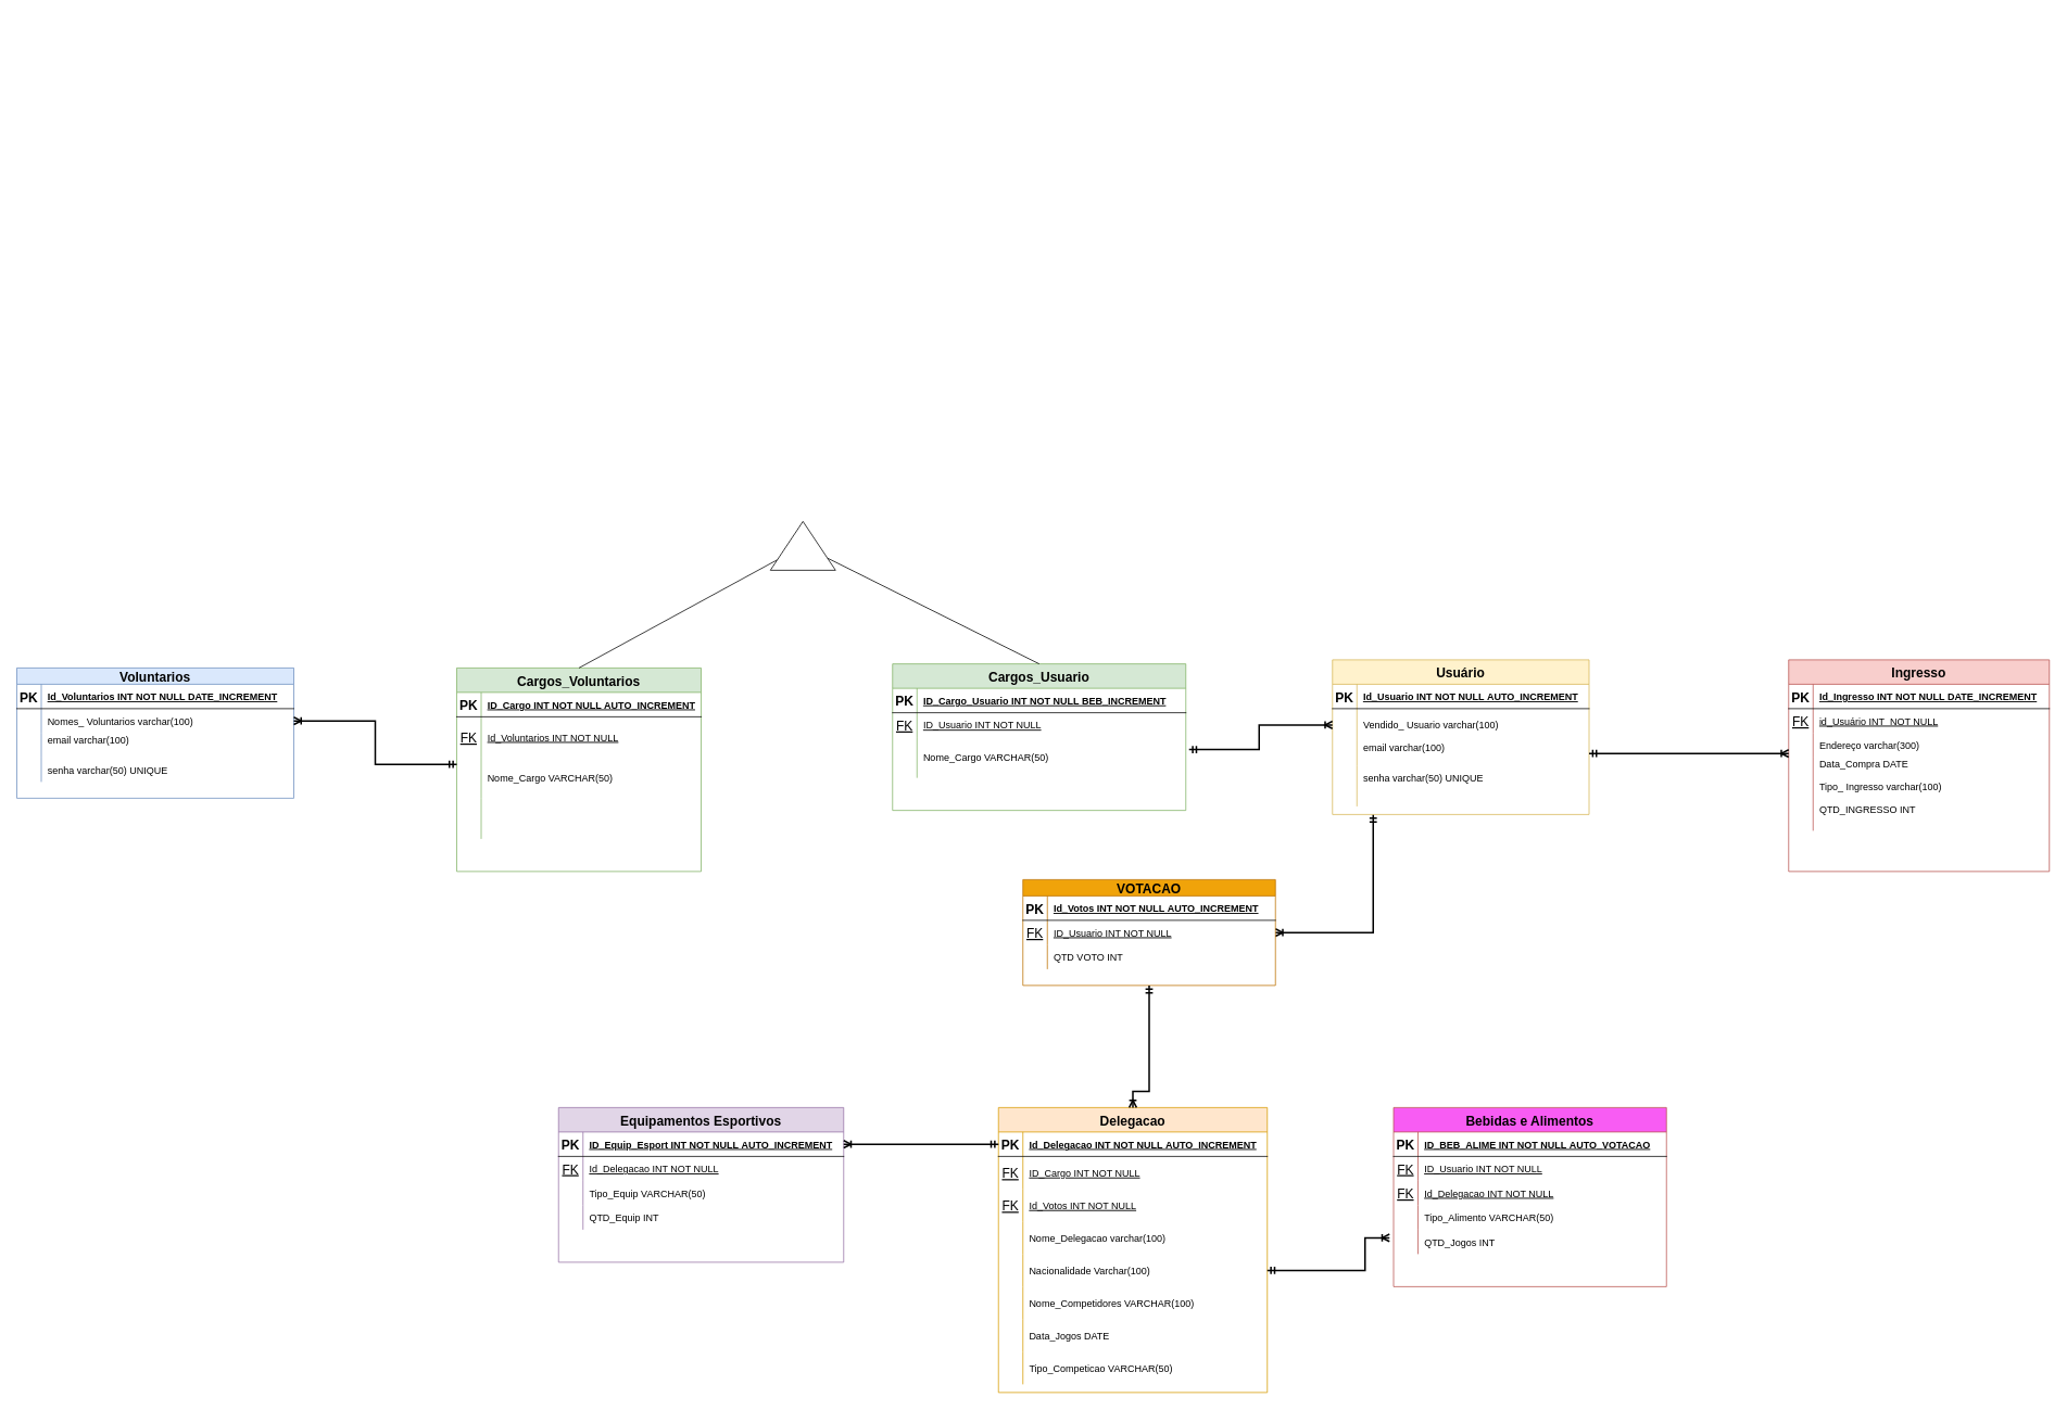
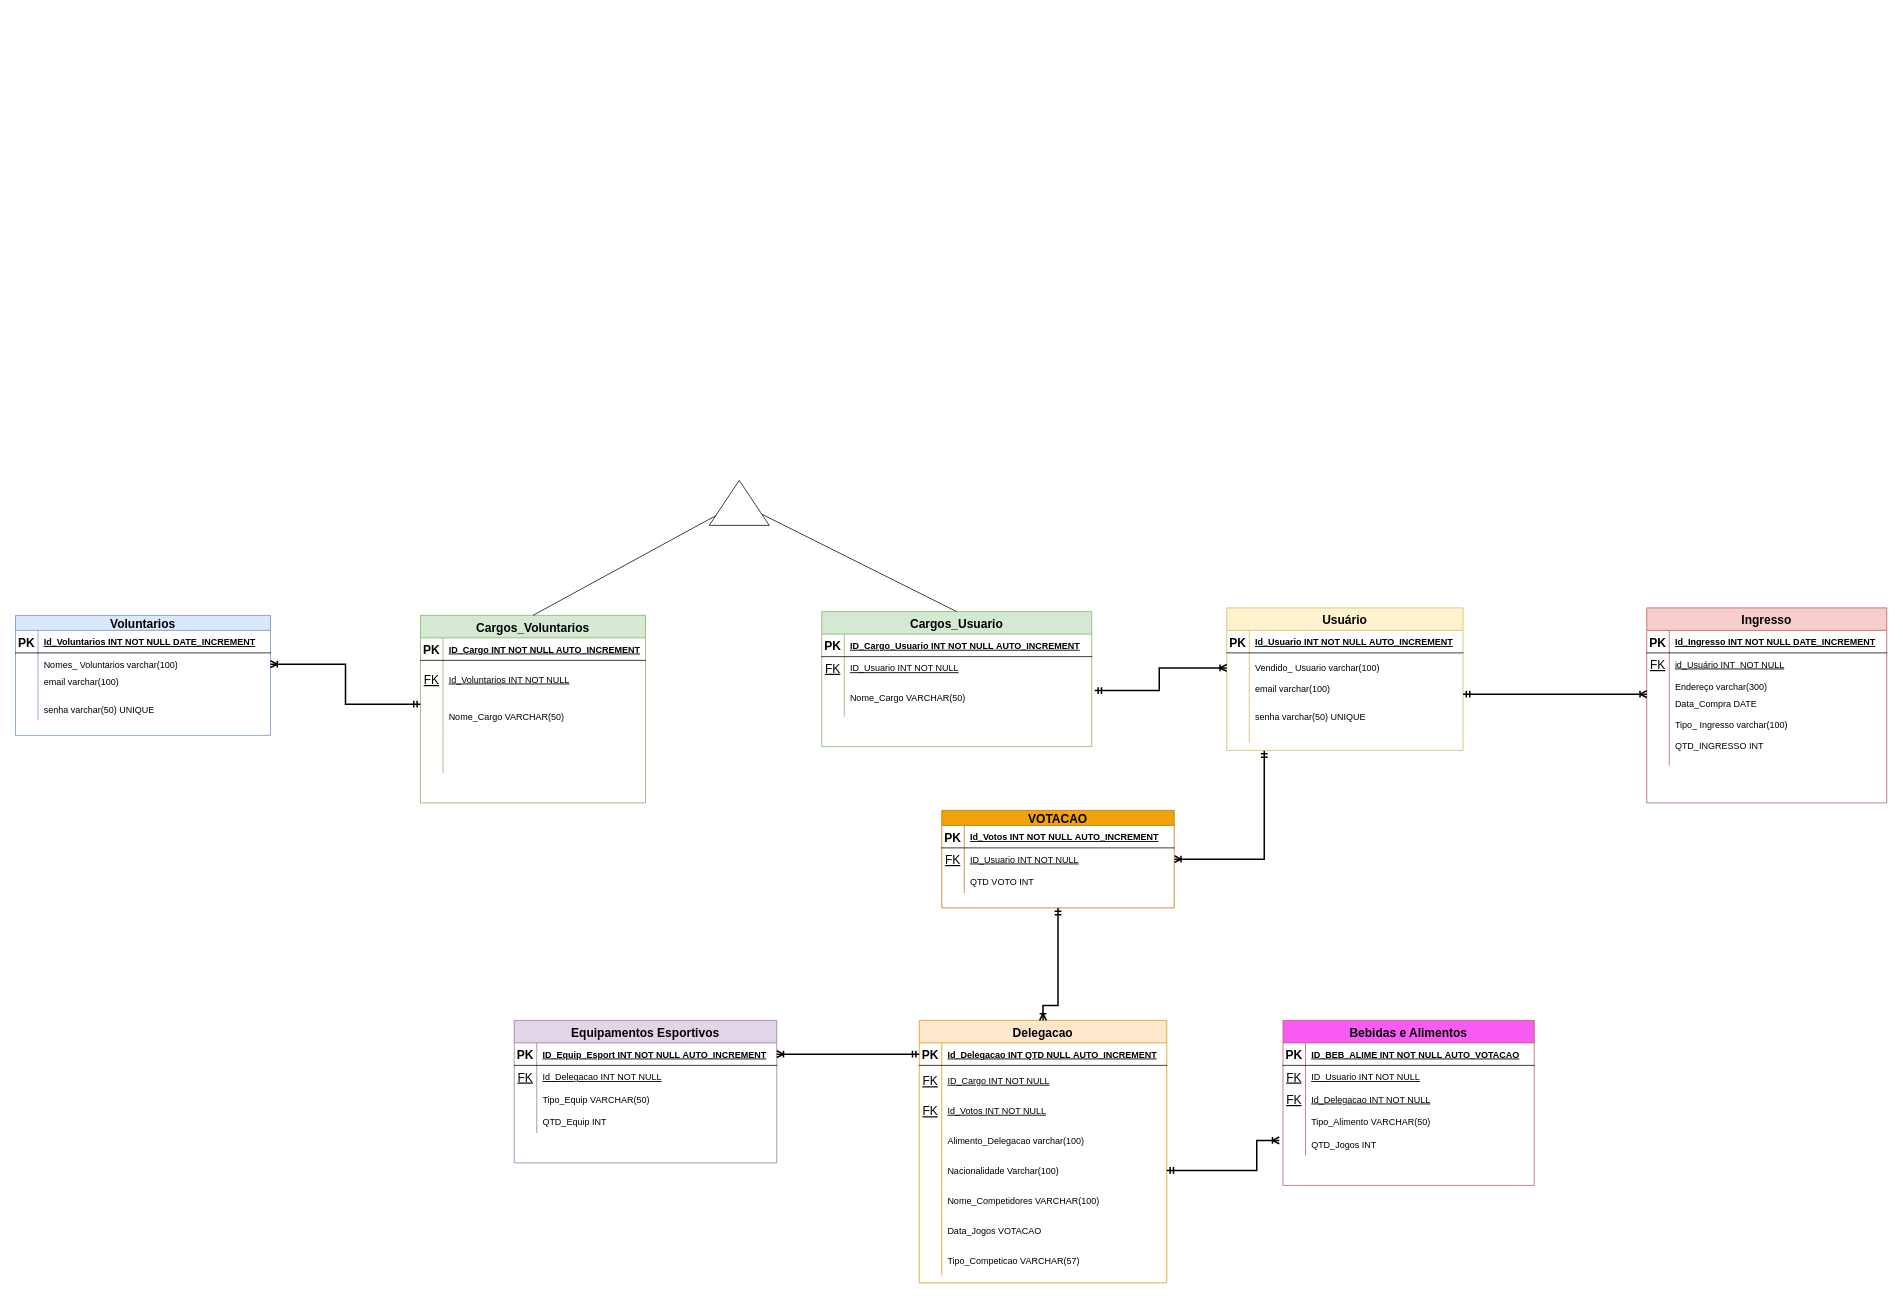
- <mxCell id="131" value="ID_Cargo_Usuario INT NOT NULL BEB_INCREMENT" style="shape=partialRectangle;connectable=0;fillColor=none;top=0;left=0;bottom=0;right=0;align=left;spacingLeft=6;fontStyle=5;overflow=hidden;" vertex="1" parent="129"><mxGeometry x="30" width="330" height="30" as="geometry"><mxRectangle width="330" height="30" as="alternateBounds" /></mxGeometry></mxCell>
+ <mxCell id="131" value="ID_Cargo_Usuario INT NOT NULL AUTO_INCREMENT" style="shape=partialRectangle;connectable=0;fillColor=none;top=0;left=0;bottom=0;right=0;align=left;spacingLeft=6;fontStyle=5;overflow=hidden;" vertex="1" parent="129"><mxGeometry x="30" width="330" height="30" as="geometry"><mxRectangle width="330" height="30" as="alternateBounds" /></mxGeometry></mxCell>
- <mxCell id="6" value="Id_Delegacao INT NOT NULL AUTO_INCREMENT" style="shape=partialRectangle;connectable=0;fillColor=none;top=0;left=0;bottom=0;right=0;align=left;spacingLeft=6;fontStyle=5;overflow=hidden;fontSize=12;" vertex="1" parent="4"><mxGeometry x="30" width="300" height="30" as="geometry"><mxRectangle width="300" height="30" as="alternateBounds" /></mxGeometry></mxCell>
+ <mxCell id="6" value="Id_Delegacao INT QTD NULL AUTO_INCREMENT" style="shape=partialRectangle;connectable=0;fillColor=none;top=0;left=0;bottom=0;right=0;align=left;spacingLeft=6;fontStyle=5;overflow=hidden;fontSize=12;" vertex="1" parent="4"><mxGeometry x="30" width="300" height="30" as="geometry"><mxRectangle width="300" height="30" as="alternateBounds" /></mxGeometry></mxCell>
- <mxCell id="15" value="Nome_Delegacao varchar(100)" style="shape=partialRectangle;connectable=0;fillColor=none;top=0;left=0;bottom=0;right=0;align=left;spacingLeft=6;overflow=hidden;fontSize=12;" vertex="1" parent="13"><mxGeometry x="30" width="300" height="40" as="geometry"><mxRectangle width="300" height="40" as="alternateBounds" /></mxGeometry></mxCell>
+ <mxCell id="15" value="Alimento_Delegacao varchar(100)" style="shape=partialRectangle;connectable=0;fillColor=none;top=0;left=0;bottom=0;right=0;align=left;spacingLeft=6;overflow=hidden;fontSize=12;" vertex="1" parent="13"><mxGeometry x="30" width="300" height="40" as="geometry"><mxRectangle width="300" height="40" as="alternateBounds" /></mxGeometry></mxCell>
- <mxCell id="24" value="Data_Jogos DATE" style="shape=partialRectangle;connectable=0;fillColor=none;top=0;left=0;bottom=0;right=0;align=left;spacingLeft=6;overflow=hidden;fontSize=12;" vertex="1" parent="22"><mxGeometry x="30" width="300" height="40" as="geometry"><mxRectangle width="300" height="40" as="alternateBounds" /></mxGeometry></mxCell>
+ <mxCell id="24" value="Data_Jogos VOTACAO" style="shape=partialRectangle;connectable=0;fillColor=none;top=0;left=0;bottom=0;right=0;align=left;spacingLeft=6;overflow=hidden;fontSize=12;" vertex="1" parent="22"><mxGeometry x="30" width="300" height="40" as="geometry"><mxRectangle width="300" height="40" as="alternateBounds" /></mxGeometry></mxCell>
- <mxCell id="27" value="Tipo_Competicao VARCHAR(50)" style="shape=partialRectangle;connectable=0;fillColor=none;top=0;left=0;bottom=0;right=0;align=left;spacingLeft=6;overflow=hidden;fontSize=12;" vertex="1" parent="25"><mxGeometry x="30" width="300" height="40" as="geometry"><mxRectangle width="300" height="40" as="alternateBounds" /></mxGeometry></mxCell>
+ <mxCell id="27" value="Tipo_Competicao VARCHAR(57)" style="shape=partialRectangle;connectable=0;fillColor=none;top=0;left=0;bottom=0;right=0;align=left;spacingLeft=6;overflow=hidden;fontSize=12;" vertex="1" parent="25"><mxGeometry x="30" width="300" height="40" as="geometry"><mxRectangle width="300" height="40" as="alternateBounds" /></mxGeometry></mxCell>
